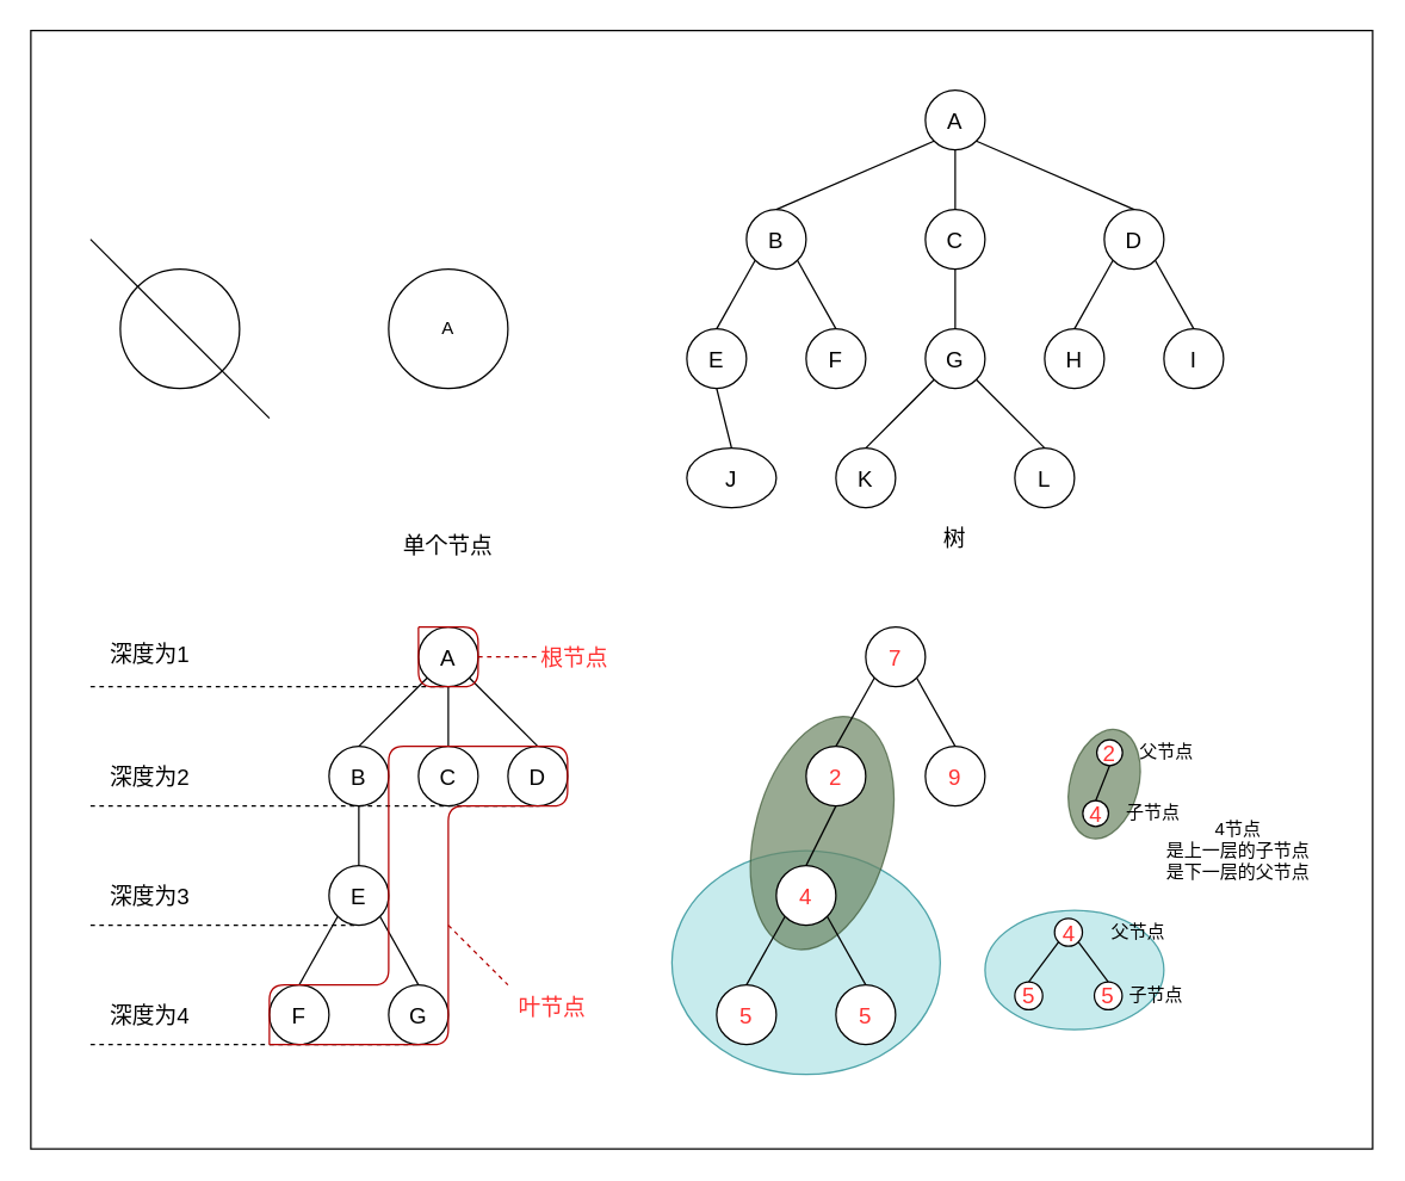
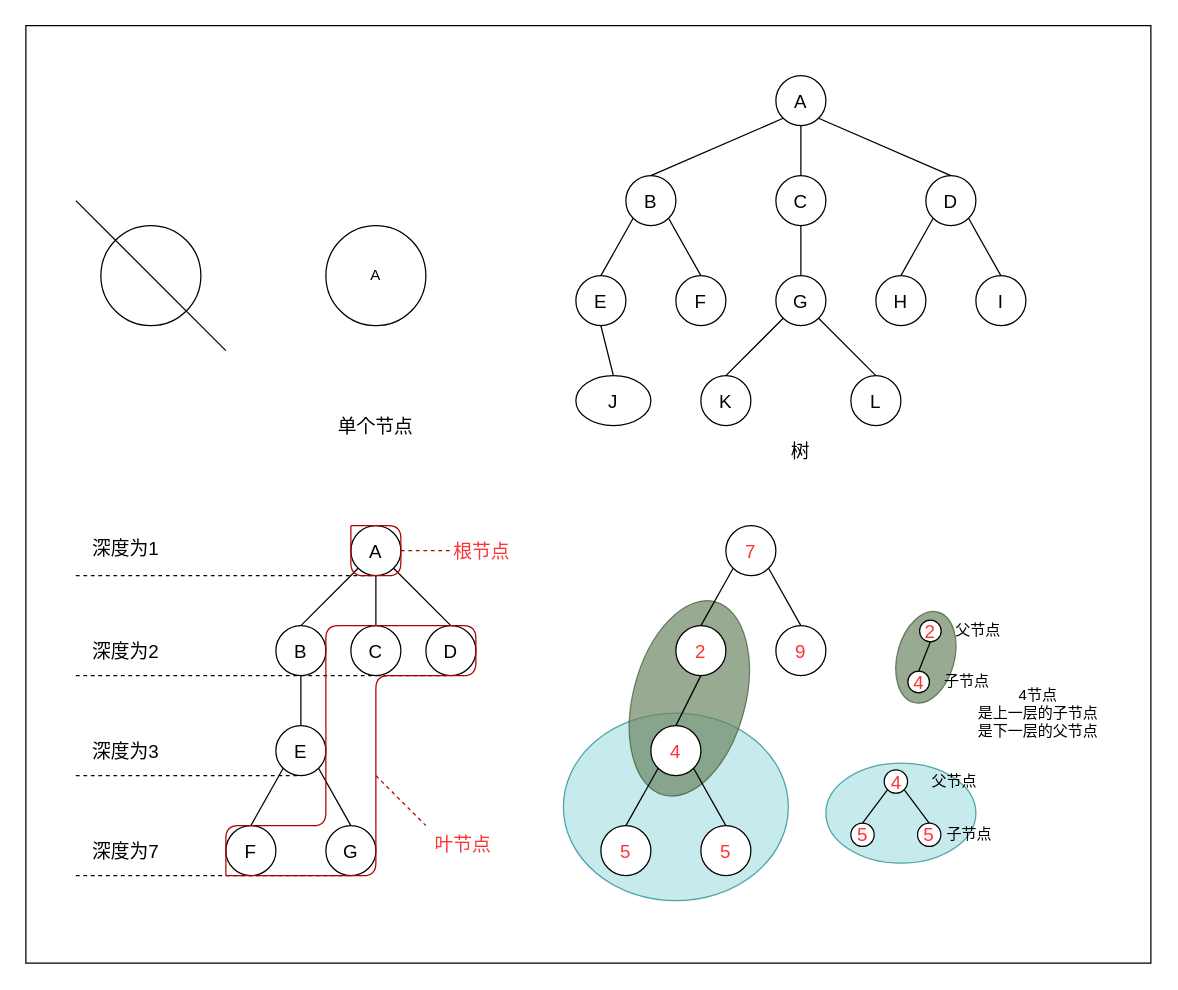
- <mxCell id="8" value="&lt;font style=&quot;font-size: 15px;&quot;&gt;单个节点&lt;/font&gt;" style="text;html=1;strokeColor=none;fillColor=none;align=center;verticalAlign=middle;whiteSpace=wrap;rounded=0;" parent="1" vertex="1"><mxGeometry x="260" y="345" width="80" height="40" as="geometry" /></mxCell>
+ <mxCell id="8" value="&lt;font style=&quot;font-size: 15px;&quot;&gt;单个节点&lt;/font&gt;" style="text;html=1;strokeColor=none;fillColor=none;align=center;verticalAlign=middle;whiteSpace=wrap;rounded=0;" parent="1" vertex="1"><mxGeometry x="260" y="320" width="80" height="40" as="geometry" /></mxCell>
- <mxCell id="49" value="深度为4" style="text;html=1;strokeColor=none;fillColor=none;align=center;verticalAlign=middle;whiteSpace=wrap;rounded=0;fontSize=15;" parent="1" vertex="1"><mxGeometry x="60" y="660" width="80" height="40" as="geometry" /></mxCell>
+ <mxCell id="49" value="深度为7" style="text;html=1;strokeColor=none;fillColor=none;align=center;verticalAlign=middle;whiteSpace=wrap;rounded=0;fontSize=15;" parent="1" vertex="1"><mxGeometry x="60" y="660" width="80" height="40" as="geometry" /></mxCell>
